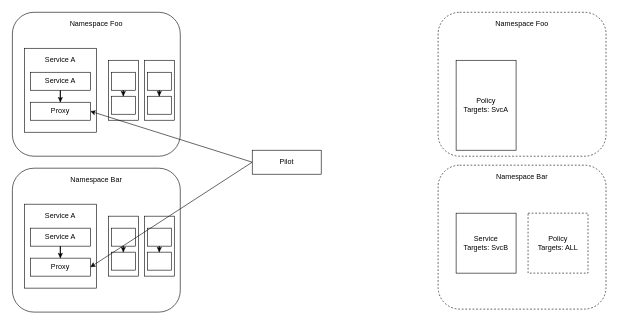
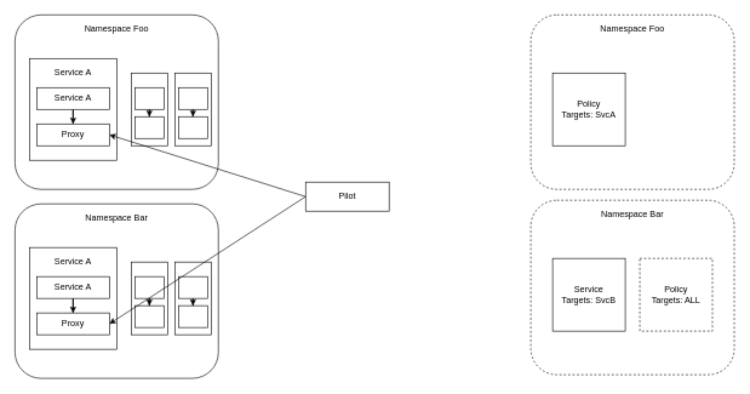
- <mxCell id="36" value="Policy&lt;br&gt;Targets: SvcA" style="whiteSpace=wrap;html=1;aspect=fixed;" vertex="1" parent="1"><mxGeometry x="760" y="100" width="100" height="150" as="geometry" /></mxCell>
+ <mxCell id="36" value="Policy&lt;br&gt;Targets: SvcA" style="whiteSpace=wrap;html=1;aspect=fixed;" vertex="1" parent="1"><mxGeometry x="760" y="100" width="100" height="100" as="geometry" /></mxCell>
